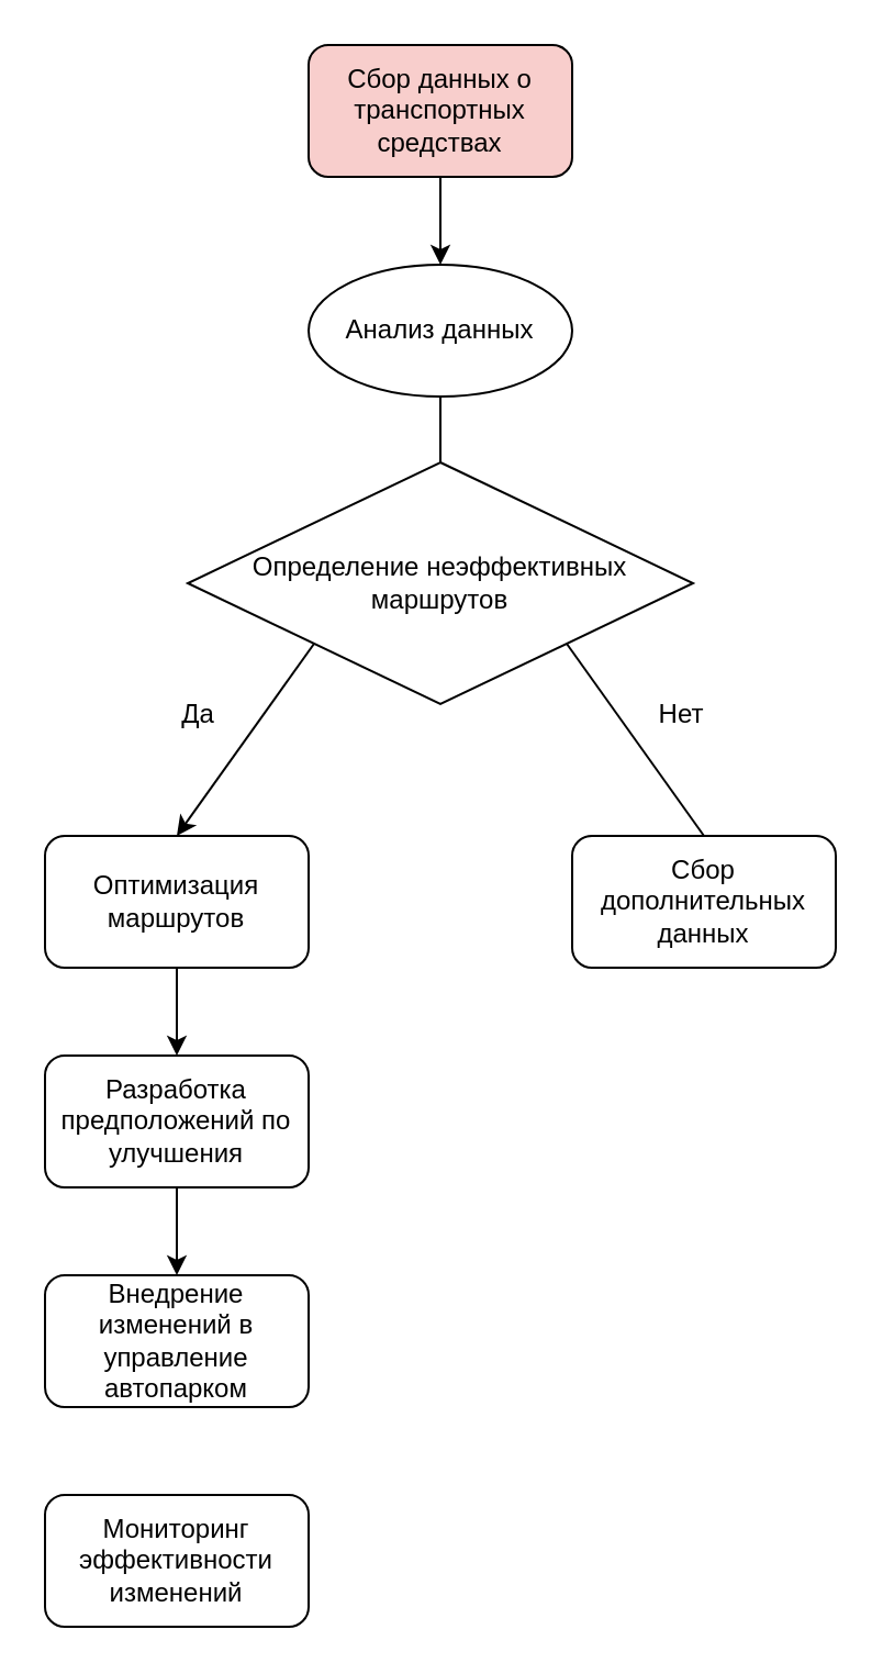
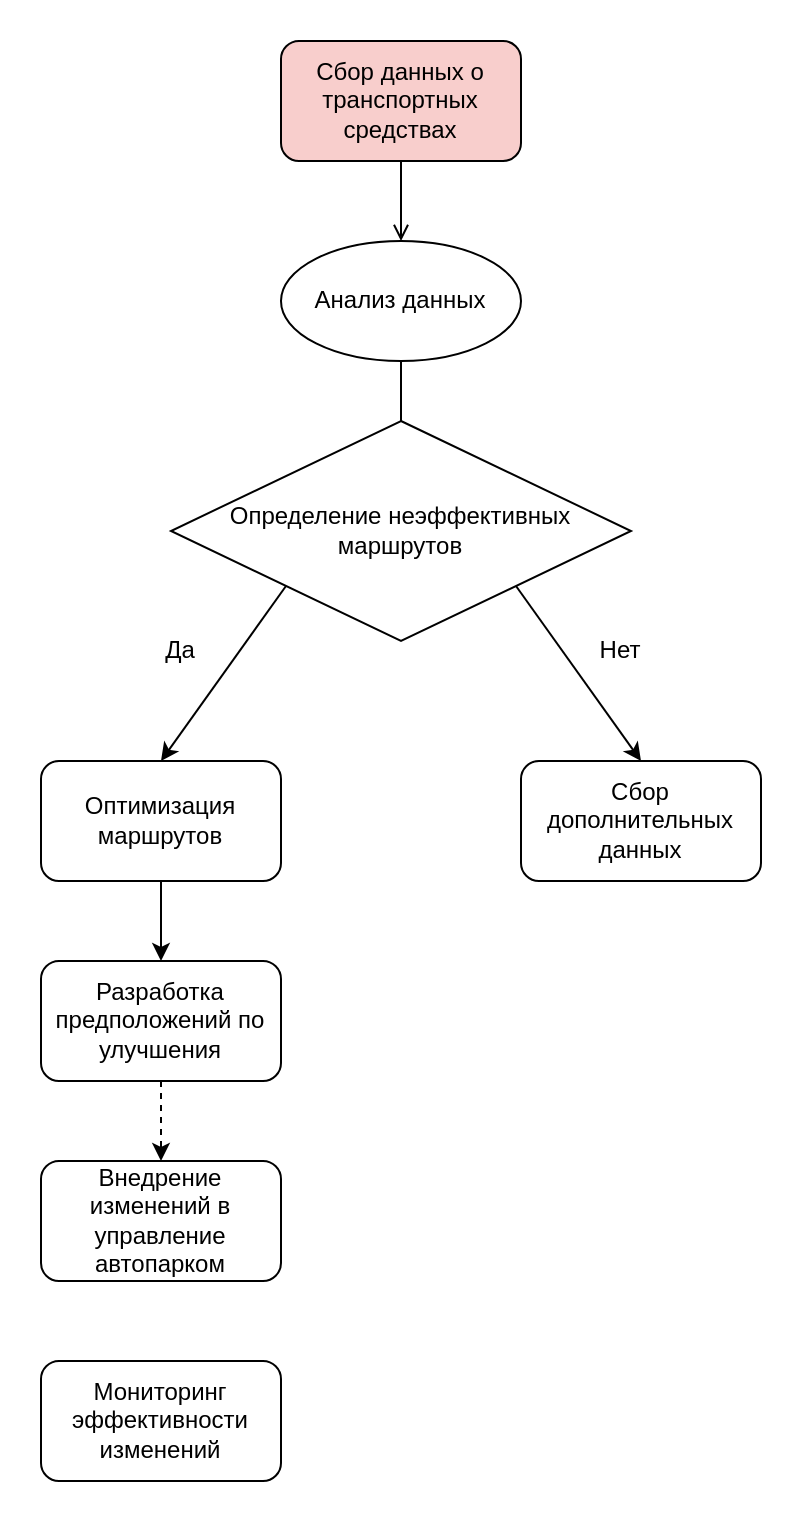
- <mxCell id="10" value="" style="endArrow=classic;html=1;rounded=0;exitX=0.5;exitY=1;exitDx=0;exitDy=0;entryX=0.5;entryY=0;entryDx=0;entryDy=0;" edge="1" parent="1" source="2" target="3"><mxGeometry width="50" height="50" relative="1" as="geometry"><mxPoint x="10" y="360" as="sourcePoint" /><mxPoint x="60" y="310" as="targetPoint" /></mxGeometry></mxCell>
+ <mxCell id="10" value="" style="endArrow=open;html=1;rounded=0;exitX=0.5;exitY=1;exitDx=0;exitDy=0;entryX=0.5;entryY=0;entryDx=0;entryDy=0;" edge="1" parent="1" source="2" target="3"><mxGeometry width="50" height="50" relative="1" as="geometry"><mxPoint x="10" y="360" as="sourcePoint" /><mxPoint x="60" y="310" as="targetPoint" /></mxGeometry></mxCell>
- <mxCell id="15" value="" style="endArrow=none;html=1;rounded=0;exitX=1;exitY=1;exitDx=0;exitDy=0;entryX=0.5;entryY=0;entryDx=0;entryDy=0;" edge="1" parent="1" source="4" target="5"><mxGeometry width="50" height="50" relative="1" as="geometry"><mxPoint x="170" y="530" as="sourcePoint" /><mxPoint x="220" y="480" as="targetPoint" /></mxGeometry></mxCell>
+ <mxCell id="15" value="" style="endArrow=classic;html=1;rounded=0;exitX=1;exitY=1;exitDx=0;exitDy=0;entryX=0.5;entryY=0;entryDx=0;entryDy=0;" edge="1" parent="1" source="4" target="5"><mxGeometry width="50" height="50" relative="1" as="geometry"><mxPoint x="170" y="530" as="sourcePoint" /><mxPoint x="220" y="480" as="targetPoint" /></mxGeometry></mxCell>
- <mxCell id="17" value="" style="endArrow=classic;html=1;rounded=0;exitX=0.5;exitY=1;exitDx=0;exitDy=0;entryX=0.5;entryY=0;entryDx=0;entryDy=0;" edge="1" parent="1" source="7" target="8"><mxGeometry width="50" height="50" relative="1" as="geometry"><mxPoint x="170" y="530" as="sourcePoint" /><mxPoint x="220" y="480" as="targetPoint" /></mxGeometry></mxCell>
+ <mxCell id="17" value="" style="endArrow=classic;html=1;rounded=0;exitX=0.5;exitY=1;exitDx=0;exitDy=0;entryX=0.5;entryY=0;entryDx=0;entryDy=0;dashed=1;" edge="1" parent="1" source="7" target="8"><mxGeometry width="50" height="50" relative="1" as="geometry"><mxPoint x="170" y="530" as="sourcePoint" /><mxPoint x="220" y="480" as="targetPoint" /></mxGeometry></mxCell>
